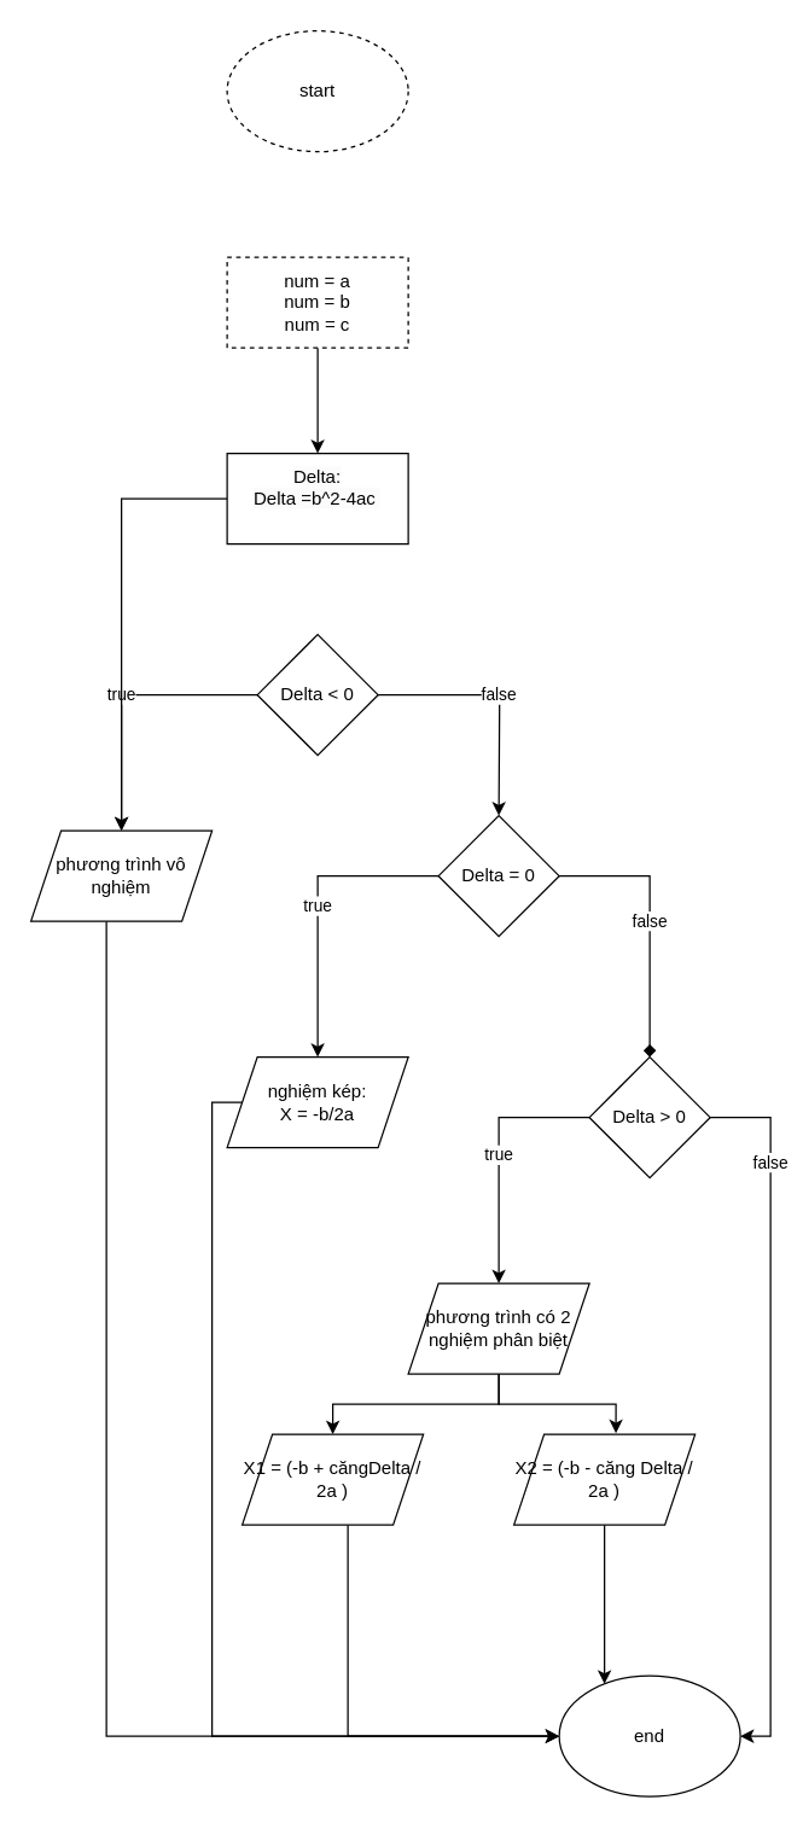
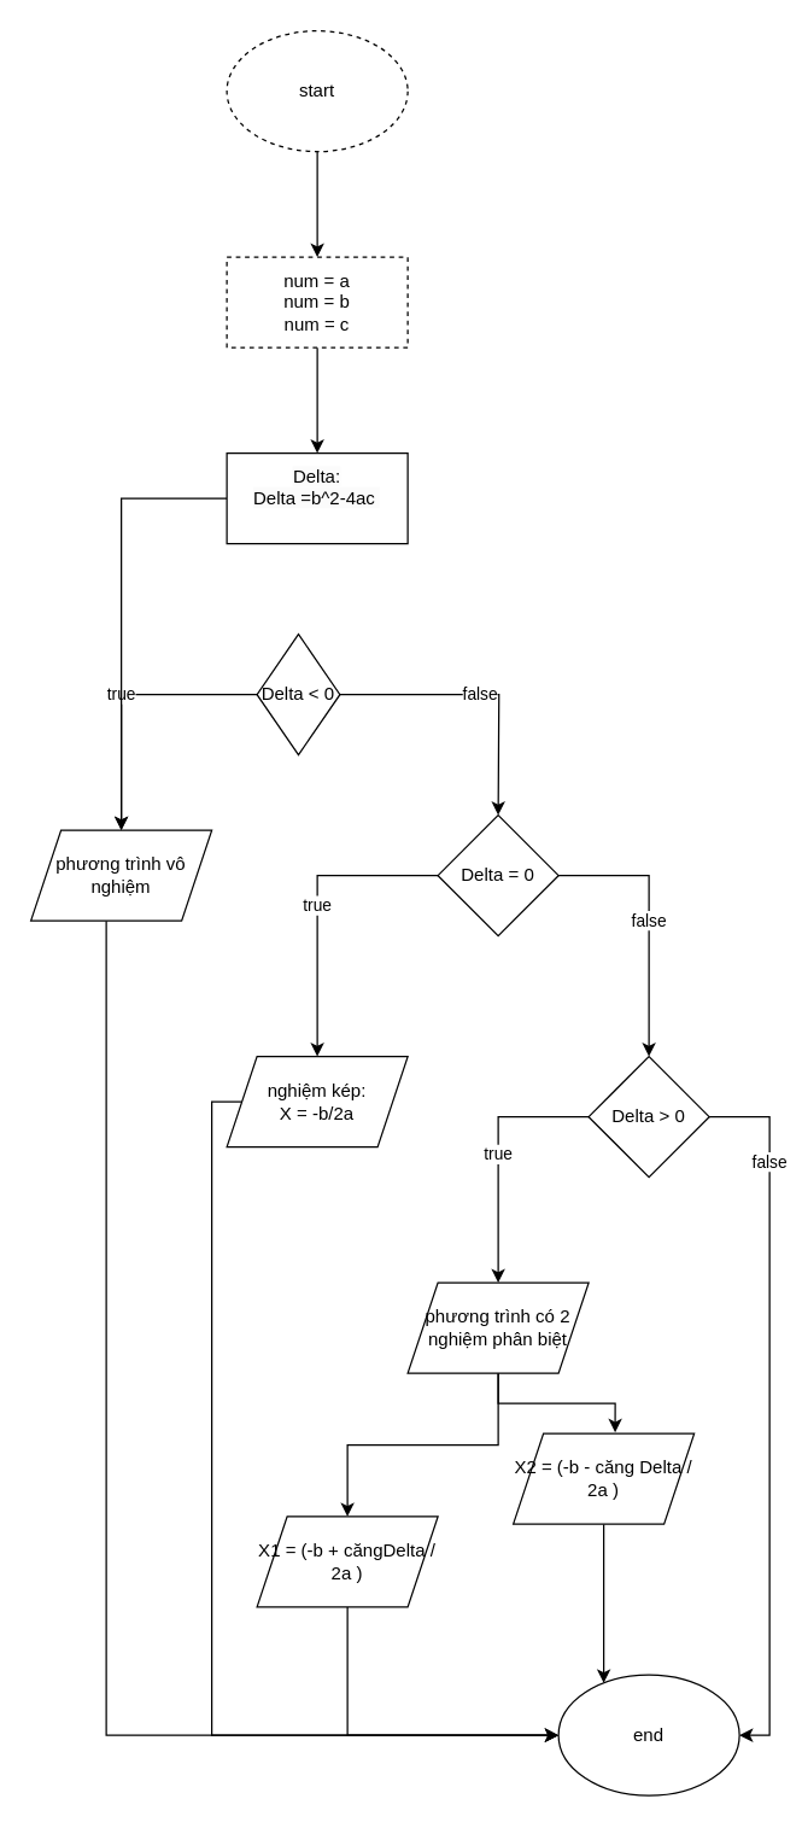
+ <mxCell id="2" style="edgeStyle=orthogonalEdgeStyle;rounded=0;orthogonalLoop=1;jettySize=auto;html=1;" edge="1" parent="1" source="3" target="5"><mxGeometry relative="1" as="geometry" /></mxCell>
- <mxCell id="8" value="Delta &amp;lt; 0" style="rhombus;whiteSpace=wrap;html=1;" vertex="1" parent="1"><mxGeometry x="170" y="420" width="80" height="80" as="geometry" /></mxCell>
+ <mxCell id="8" value="Delta &amp;lt; 0" style="rhombus;whiteSpace=wrap;html=1;" vertex="1" parent="1"><mxGeometry x="170" y="420" width="55" height="80" as="geometry" /></mxCell>
- <mxCell id="14" value="false" style="edgeStyle=orthogonalEdgeStyle;rounded=0;orthogonalLoop=1;jettySize=auto;html=1;entryX=0.5;entryY=0;entryDx=0;entryDy=0;endArrow=diamond;" edge="1" parent="1" source="15" target="20"><mxGeometry relative="1" as="geometry" /></mxCell>
+ <mxCell id="14" value="false" style="edgeStyle=orthogonalEdgeStyle;rounded=0;orthogonalLoop=1;jettySize=auto;html=1;entryX=0.5;entryY=0;entryDx=0;entryDy=0;" edge="1" parent="1" source="15" target="20"><mxGeometry relative="1" as="geometry" /></mxCell>
- <mxCell id="24" value="X1 = (-b + căngDelta / 2a )" style="shape=parallelogram;perimeter=parallelogramPerimeter;whiteSpace=wrap;html=1;fixedSize=1;" vertex="1" parent="1"><mxGeometry x="160" y="950" width="120" height="60" as="geometry" /></mxCell>
+ <mxCell id="24" value="X1 = (-b + căngDelta / 2a )" style="shape=parallelogram;perimeter=parallelogramPerimeter;whiteSpace=wrap;html=1;fixedSize=1;" vertex="1" parent="1"><mxGeometry x="170" y="1005" width="120" height="60" as="geometry" /></mxCell>
